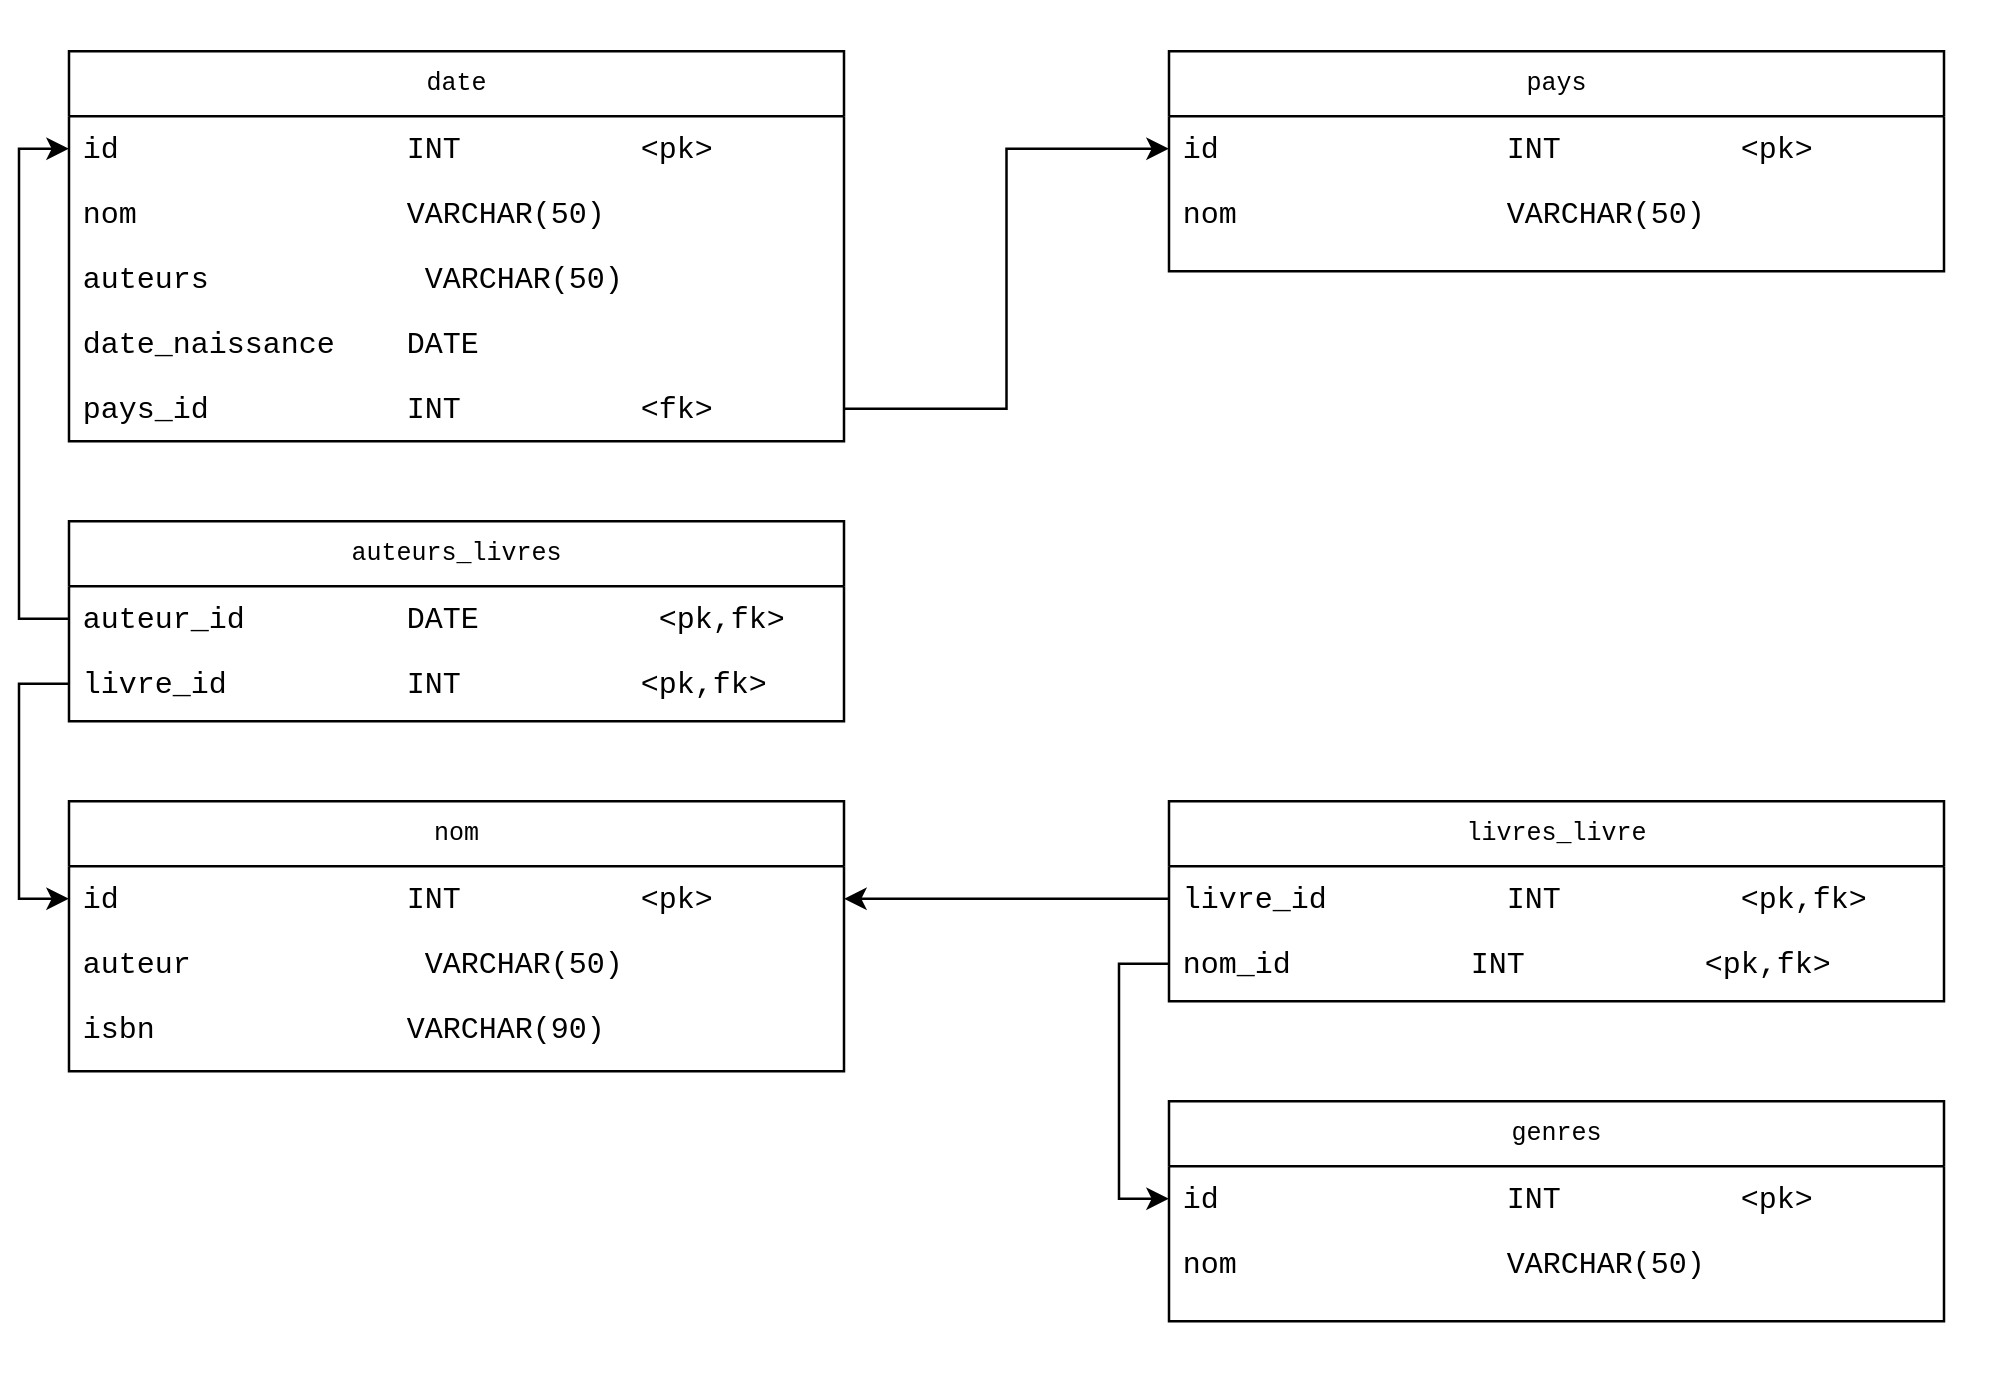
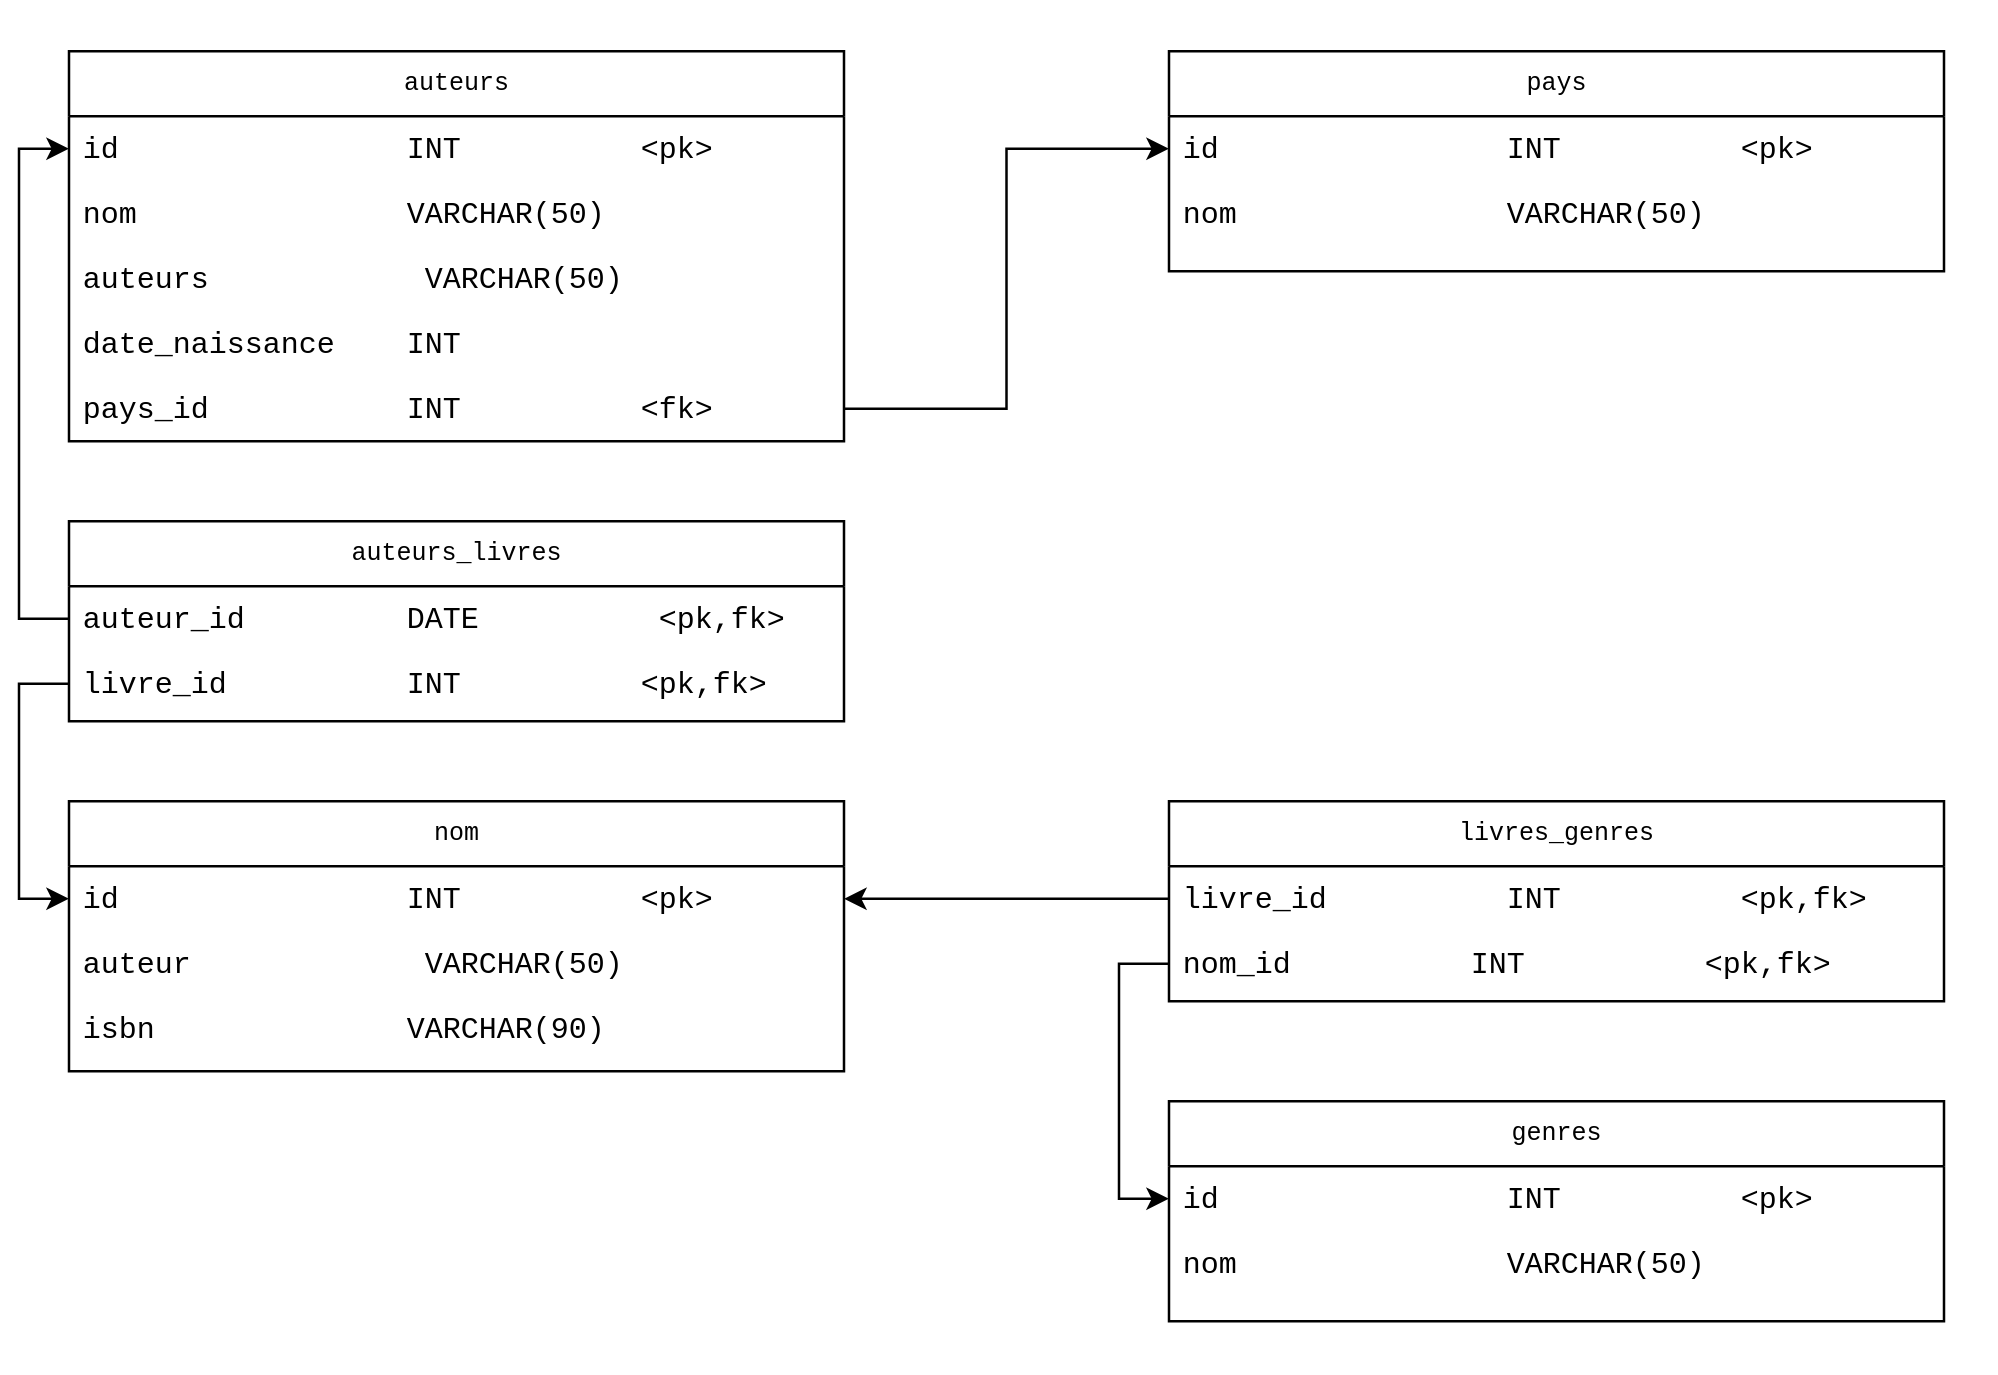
- <mxCell id="2" value="date" style="swimlane;html=1;fontStyle=0;childLayout=stackLayout;horizontal=1;startSize=26;fillColor=none;horizontalStack=0;resizeParent=1;resizeLast=0;collapsible=1;marginBottom=0;swimlaneFillColor=#ffffff;rounded=0;shadow=0;comic=0;labelBackgroundColor=none;strokeWidth=1;fontFamily=Courier New;fontSize=10;align=center;" parent="1" vertex="1"><mxGeometry x="20" y="20" width="310" height="156" as="geometry" /></mxCell>
+ <mxCell id="2" value="auteurs" style="swimlane;html=1;fontStyle=0;childLayout=stackLayout;horizontal=1;startSize=26;fillColor=none;horizontalStack=0;resizeParent=1;resizeLast=0;collapsible=1;marginBottom=0;swimlaneFillColor=#ffffff;rounded=0;shadow=0;comic=0;labelBackgroundColor=none;strokeWidth=1;fontFamily=Courier New;fontSize=10;align=center;" parent="1" vertex="1"><mxGeometry x="20" y="20" width="310" height="156" as="geometry" /></mxCell>
- <mxCell id="6" value="date_naissance&amp;nbsp; &amp;nbsp; DATE" style="text;html=1;strokeColor=none;fillColor=none;align=left;verticalAlign=top;spacingLeft=4;spacingRight=4;whiteSpace=wrap;overflow=hidden;rotatable=0;points=[[0,0.5],[1,0.5]];portConstraint=eastwest;fontFamily=Courier New;" vertex="1" parent="2"><mxGeometry y="104" width="310" height="26" as="geometry" /></mxCell>
+ <mxCell id="6" value="date_naissance&amp;nbsp; &amp;nbsp; INT" style="text;html=1;strokeColor=none;fillColor=none;align=left;verticalAlign=top;spacingLeft=4;spacingRight=4;whiteSpace=wrap;overflow=hidden;rotatable=0;points=[[0,0.5],[1,0.5]];portConstraint=eastwest;fontFamily=Courier New;" vertex="1" parent="2"><mxGeometry y="104" width="310" height="26" as="geometry" /></mxCell>
- <mxCell id="24" value="livres_livre" style="swimlane;html=1;fontStyle=0;childLayout=stackLayout;horizontal=1;startSize=26;fillColor=none;horizontalStack=0;resizeParent=1;resizeLast=0;collapsible=1;marginBottom=0;swimlaneFillColor=#ffffff;rounded=0;shadow=0;comic=0;labelBackgroundColor=none;strokeWidth=1;fontFamily=Courier New;fontSize=10;align=center;" vertex="1" parent="1"><mxGeometry x="460" y="320" width="310" height="80" as="geometry" /></mxCell>
+ <mxCell id="24" value="livres_genres" style="swimlane;html=1;fontStyle=0;childLayout=stackLayout;horizontal=1;startSize=26;fillColor=none;horizontalStack=0;resizeParent=1;resizeLast=0;collapsible=1;marginBottom=0;swimlaneFillColor=#ffffff;rounded=0;shadow=0;comic=0;labelBackgroundColor=none;strokeWidth=1;fontFamily=Courier New;fontSize=10;align=center;" vertex="1" parent="1"><mxGeometry x="460" y="320" width="310" height="80" as="geometry" /></mxCell>
